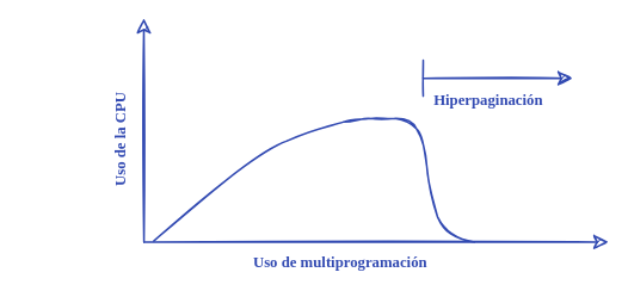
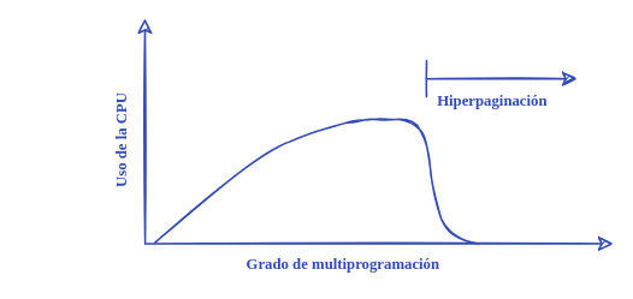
- <mxCell id="9" value="Uso de multiprogramación" style="text;align=center;verticalAlign=middle;rounded=0;shadow=0;sketch=1;fontFamily=Ink Free;fontSize=17;fontStyle=1;flipV=0;flipH=1;spacingBottom=5;fontSource=https%3A%2F%2Full-esit-sistemas-operativos.github.io%2Fssoo-apuntes%2Ffonts%2FInkFree.woff;fontColor=#324AB2;" vertex="1" parent="8"><mxGeometry width="438.86" height="27.273" as="geometry" /></mxCell>
+ <mxCell id="9" value="Grado de multiprogramación" style="text;align=center;verticalAlign=middle;rounded=0;shadow=0;sketch=1;fontFamily=Ink Free;fontSize=17;fontStyle=1;flipV=0;flipH=1;spacingBottom=5;fontSource=https%3A%2F%2Full-esit-sistemas-operativos.github.io%2Fssoo-apuntes%2Ffonts%2FInkFree.woff;fontColor=#324AB2;" vertex="1" parent="8"><mxGeometry width="438.86" height="27.273" as="geometry" /></mxCell>
